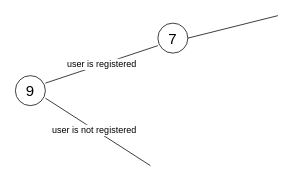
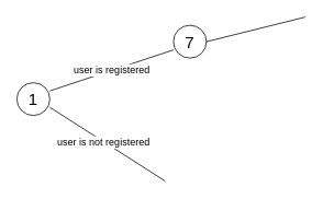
- <mxCell id="2" value="9" style="ellipse;whiteSpace=wrap;html=1;aspect=fixed;fontSize=20;" vertex="1" parent="1"><mxGeometry x="20" y="100" width="40" height="40" as="geometry" /></mxCell>
+ <mxCell id="2" value="1" style="ellipse;whiteSpace=wrap;html=1;aspect=fixed;fontSize=20;" vertex="1" parent="1"><mxGeometry x="20" y="100" width="40" height="40" as="geometry" /></mxCell>
